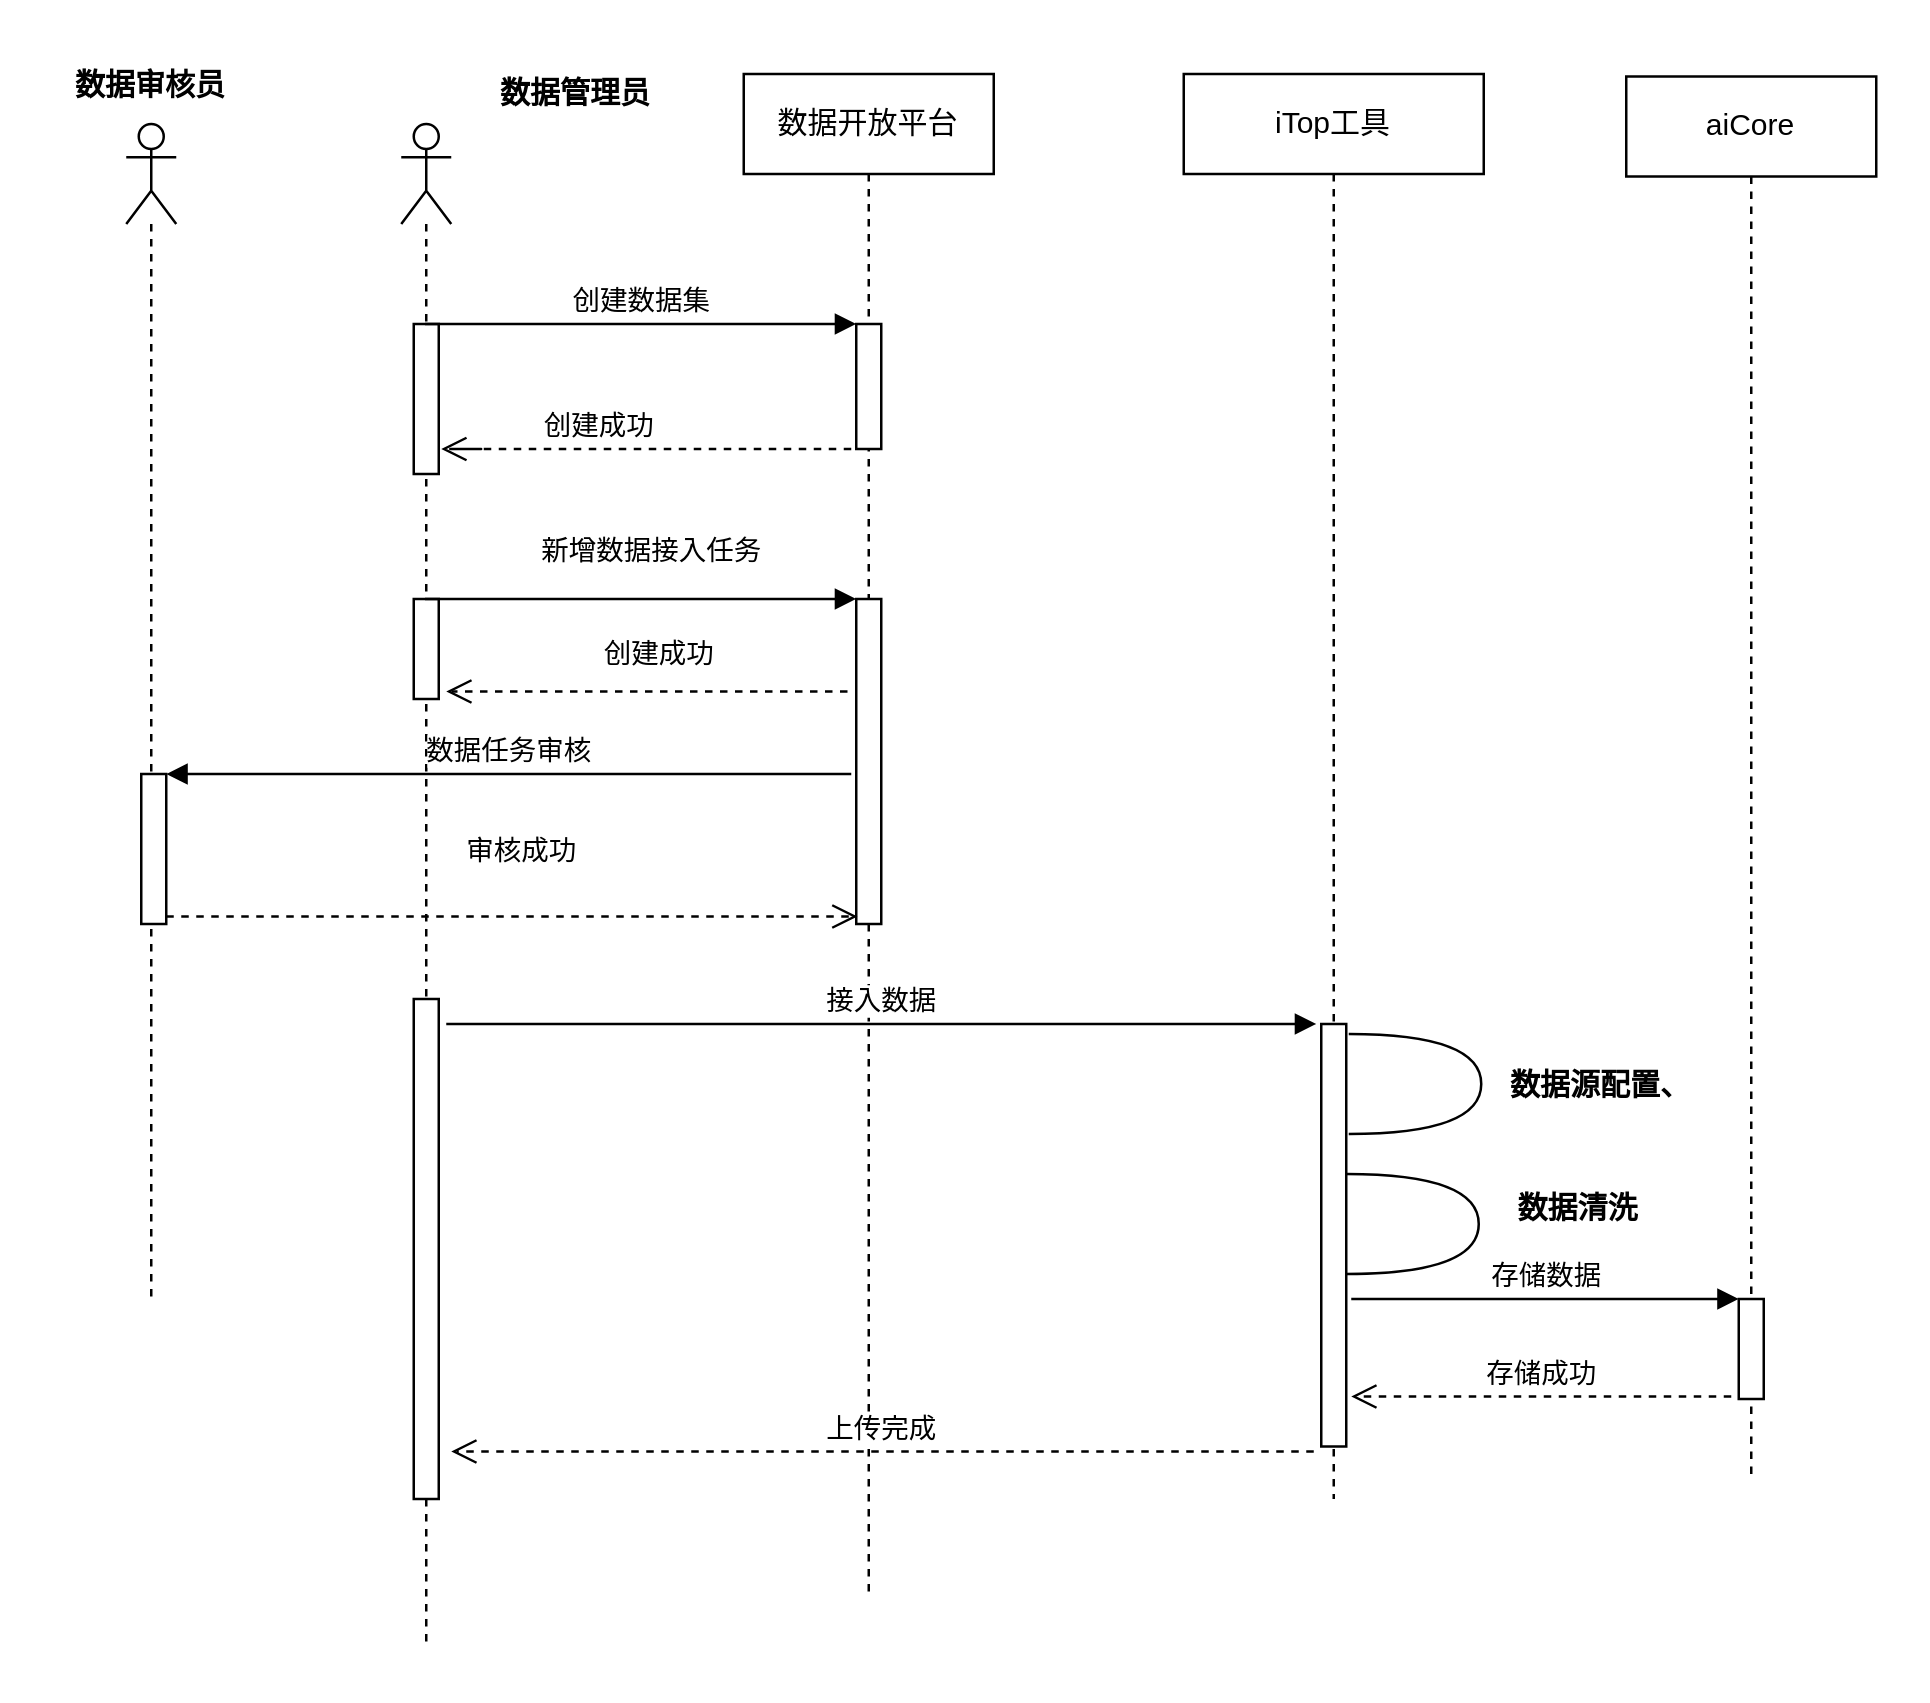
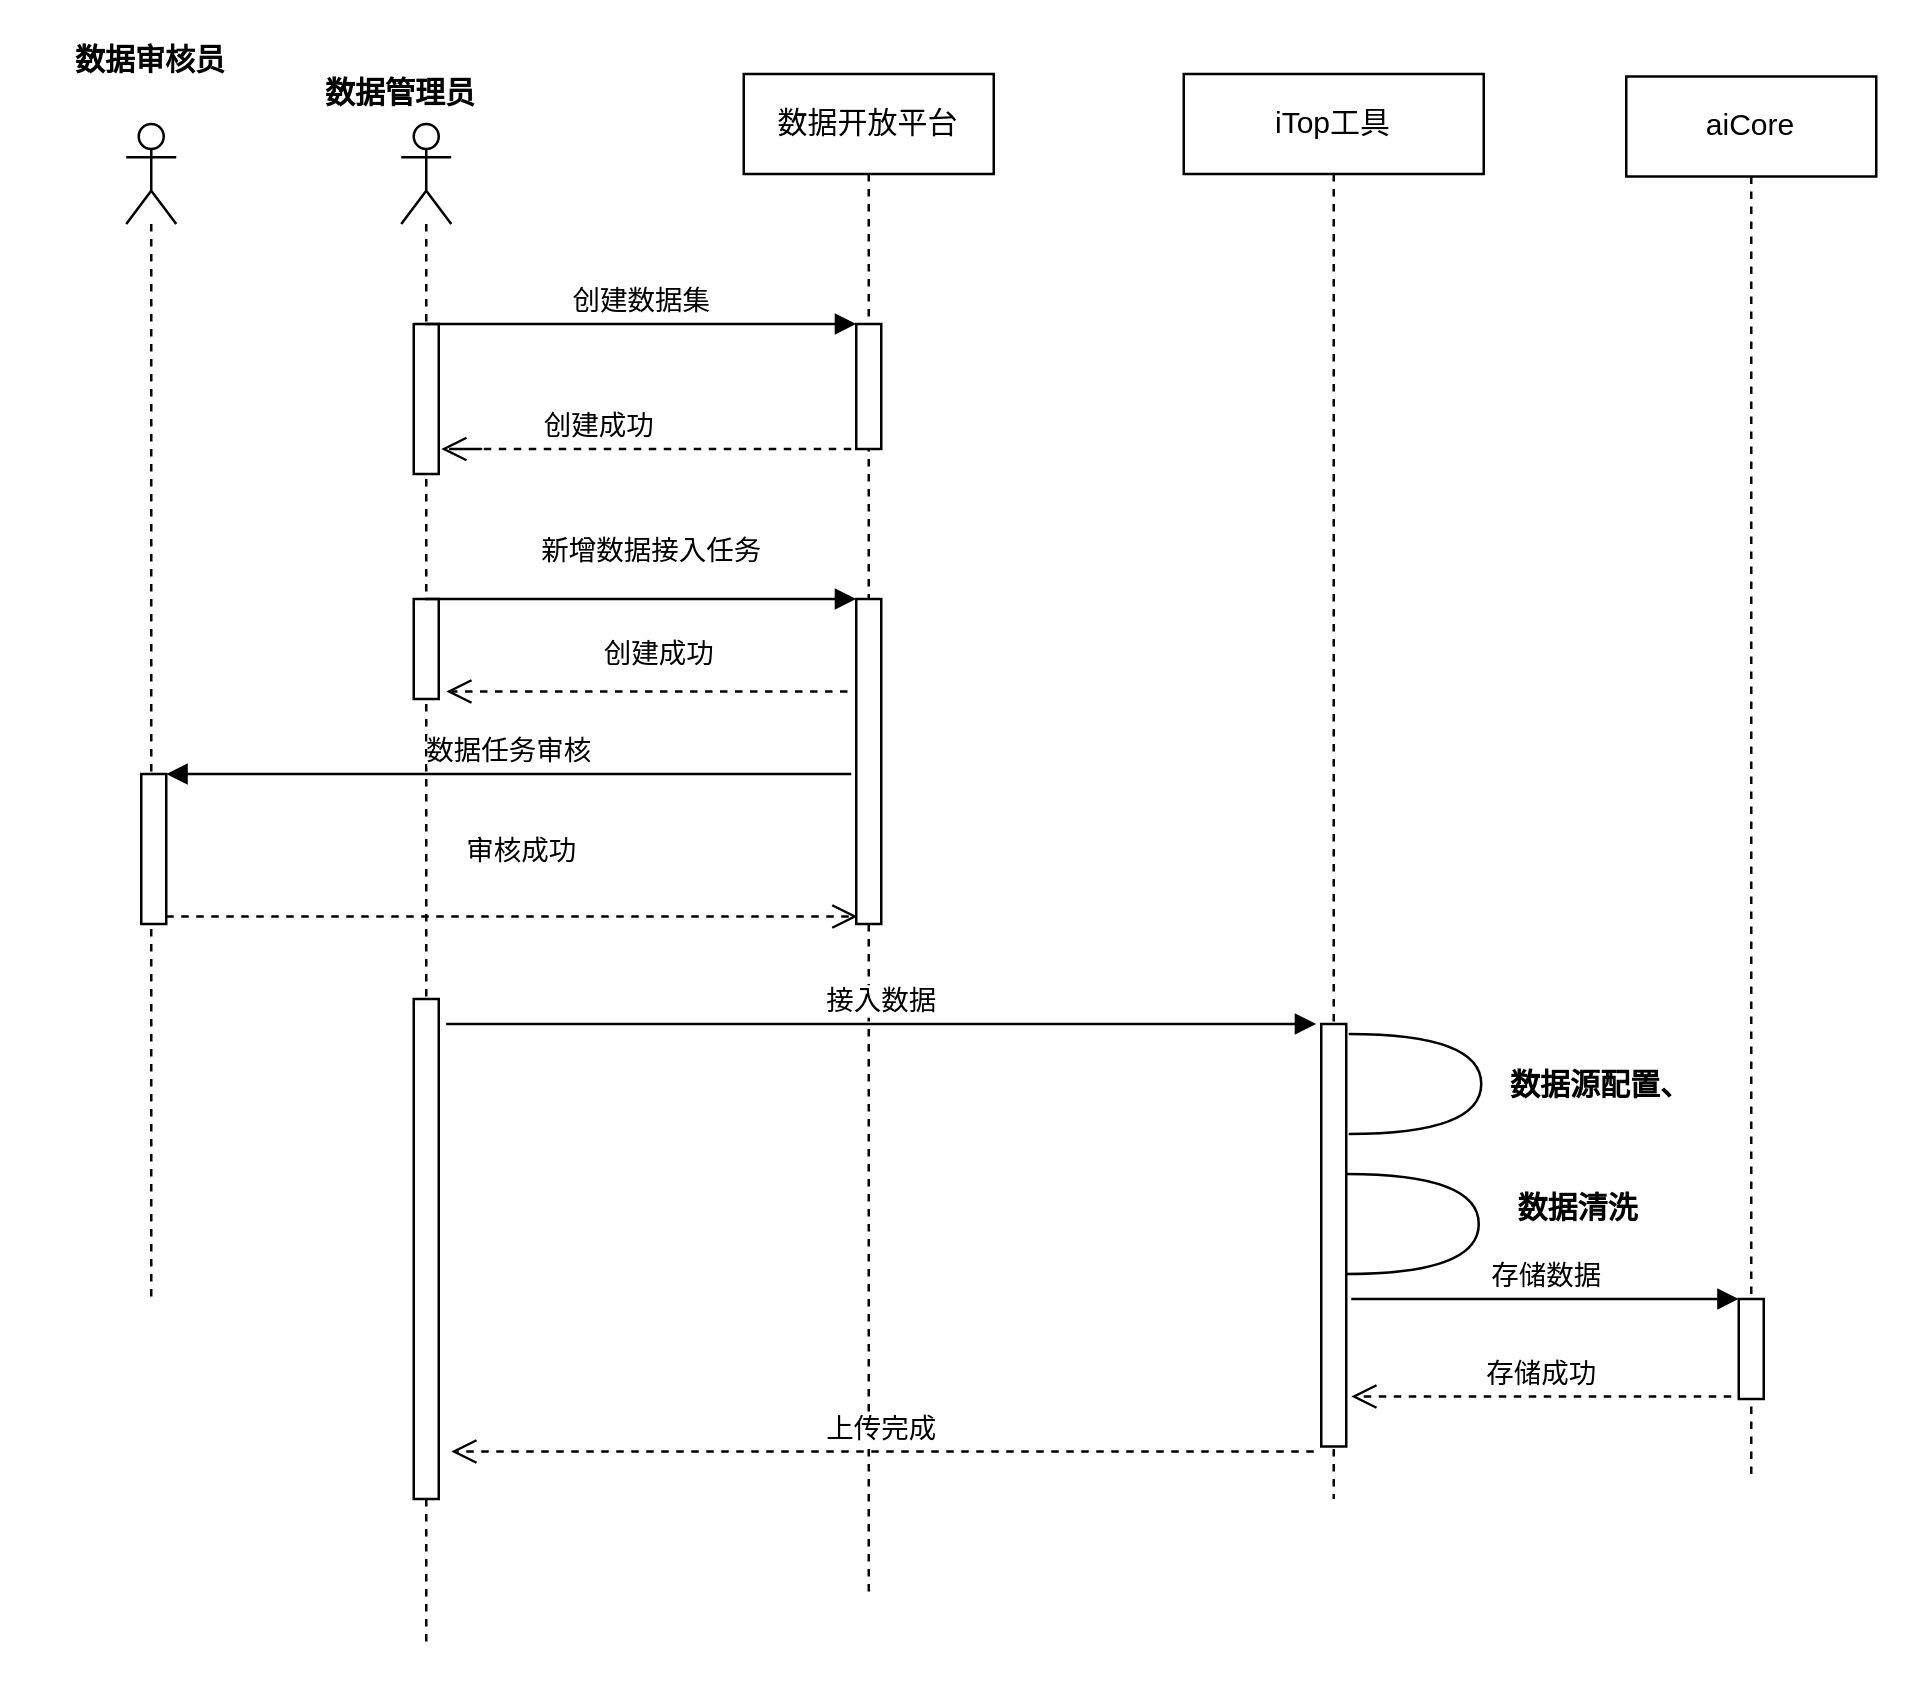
- <mxCell id="20" value="数据审核员" style="text;align=center;fontStyle=1;verticalAlign=middle;spacingLeft=3;spacingRight=3;strokeColor=none;rotatable=0;points=[[0,0.5],[1,0.5]];portConstraint=eastwest;" vertex="1" parent="1"><mxGeometry x="20" y="20" width="80" height="26" as="geometry" /></mxCell>
+ <mxCell id="20" value="数据审核员" style="text;align=center;fontStyle=1;verticalAlign=middle;spacingLeft=3;spacingRight=3;strokeColor=none;rotatable=0;points=[[0,0.5],[1,0.5]];portConstraint=eastwest;" vertex="1" parent="1"><mxGeometry x="20" y="10" width="80" height="26" as="geometry" /></mxCell>
- <mxCell id="14" value="数据管理员" style="text;align=center;fontStyle=1;verticalAlign=middle;spacingLeft=3;spacingRight=3;strokeColor=none;rotatable=0;points=[[0,0.5],[1,0.5]];portConstraint=eastwest;" vertex="1" parent="1"><mxGeometry x="190" y="23" width="80" height="26" as="geometry" /></mxCell>
+ <mxCell id="14" value="数据管理员" style="text;align=center;fontStyle=1;verticalAlign=middle;spacingLeft=3;spacingRight=3;strokeColor=none;rotatable=0;points=[[0,0.5],[1,0.5]];portConstraint=eastwest;" vertex="1" parent="1"><mxGeometry x="120" y="23" width="80" height="26" as="geometry" /></mxCell>
